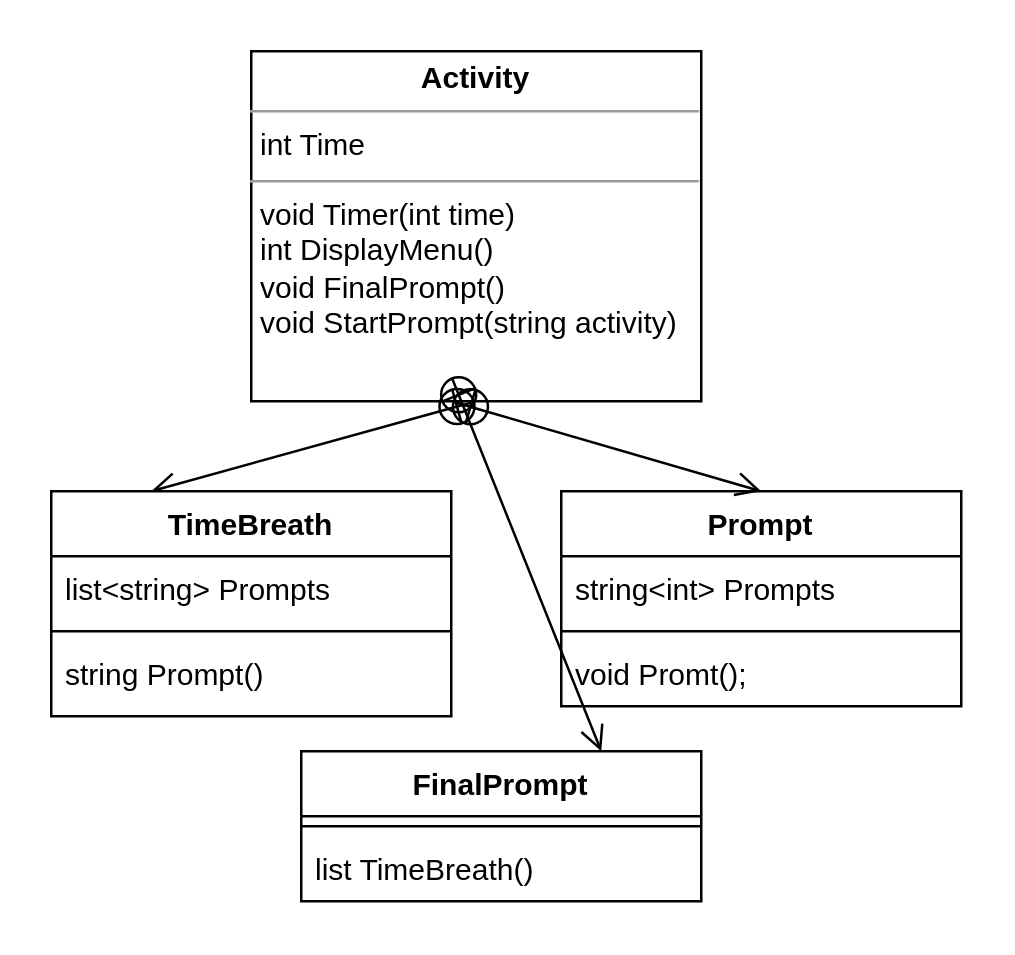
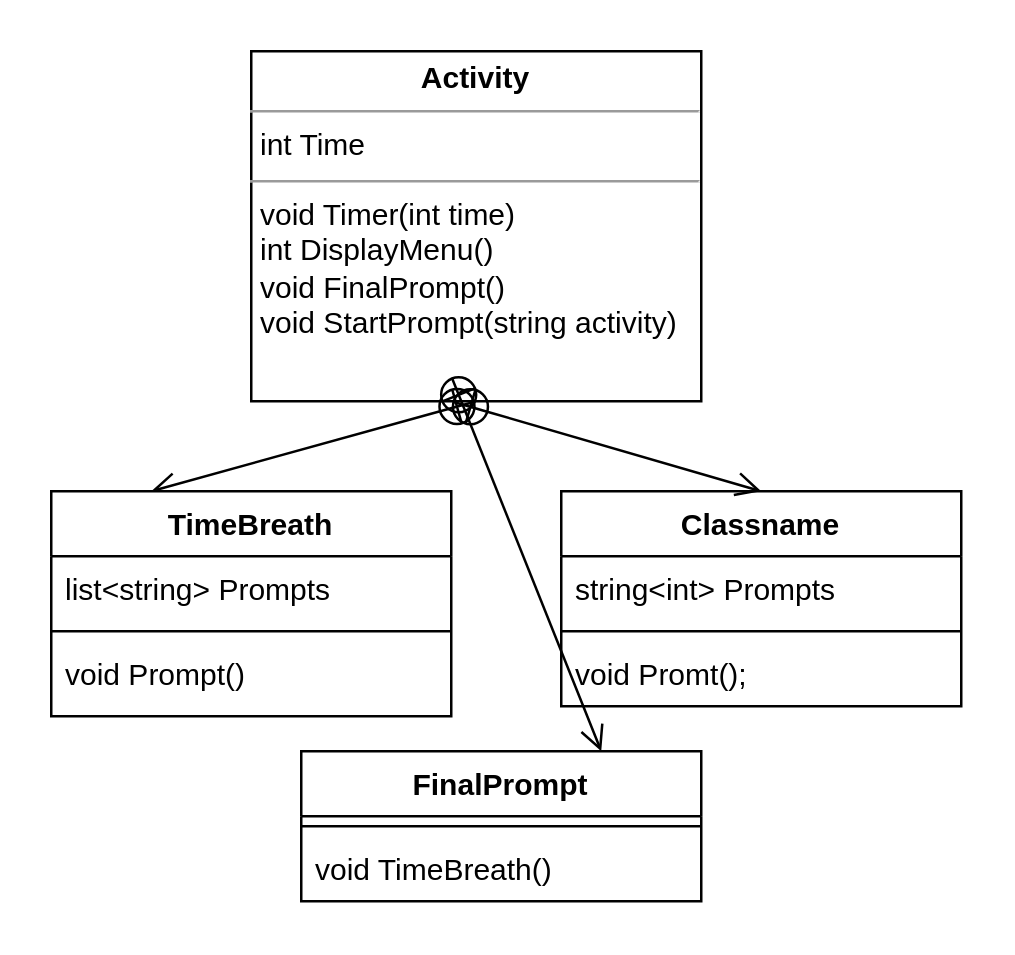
- <mxCell id="5" value="Prompt" style="swimlane;fontStyle=1;align=center;verticalAlign=top;childLayout=stackLayout;horizontal=1;startSize=26;horizontalStack=0;resizeParent=1;resizeParentMax=0;resizeLast=0;collapsible=1;marginBottom=0;whiteSpace=wrap;html=1;" vertex="1" parent="1"><mxGeometry x="224" y="196" width="160" height="86" as="geometry" /></mxCell>
+ <mxCell id="5" value="Classname" style="swimlane;fontStyle=1;align=center;verticalAlign=top;childLayout=stackLayout;horizontal=1;startSize=26;horizontalStack=0;resizeParent=1;resizeParentMax=0;resizeLast=0;collapsible=1;marginBottom=0;whiteSpace=wrap;html=1;" vertex="1" parent="1"><mxGeometry x="224" y="196" width="160" height="86" as="geometry" /></mxCell>
- <mxCell id="16" value="string Prompt()" style="text;strokeColor=none;fillColor=none;align=left;verticalAlign=top;spacingLeft=4;spacingRight=4;overflow=hidden;rotatable=0;points=[[0,0.5],[1,0.5]];portConstraint=eastwest;whiteSpace=wrap;html=1;" vertex="1" parent="13"><mxGeometry y="60" width="160" height="30" as="geometry" /></mxCell>
+ <mxCell id="16" value="void Prompt()" style="text;strokeColor=none;fillColor=none;align=left;verticalAlign=top;spacingLeft=4;spacingRight=4;overflow=hidden;rotatable=0;points=[[0,0.5],[1,0.5]];portConstraint=eastwest;whiteSpace=wrap;html=1;" vertex="1" parent="13"><mxGeometry y="60" width="160" height="30" as="geometry" /></mxCell>
- <mxCell id="4" value="list TimeBreath()" style="text;strokeColor=none;fillColor=none;align=left;verticalAlign=top;spacingLeft=4;spacingRight=4;overflow=hidden;rotatable=0;points=[[0,0.5],[1,0.5]];portConstraint=eastwest;whiteSpace=wrap;html=1;" vertex="1" parent="2"><mxGeometry y="34" width="160" height="26" as="geometry" /></mxCell>
+ <mxCell id="4" value="void TimeBreath()" style="text;strokeColor=none;fillColor=none;align=left;verticalAlign=top;spacingLeft=4;spacingRight=4;overflow=hidden;rotatable=0;points=[[0,0.5],[1,0.5]];portConstraint=eastwest;whiteSpace=wrap;html=1;" vertex="1" parent="2"><mxGeometry y="34" width="160" height="26" as="geometry" /></mxCell>
